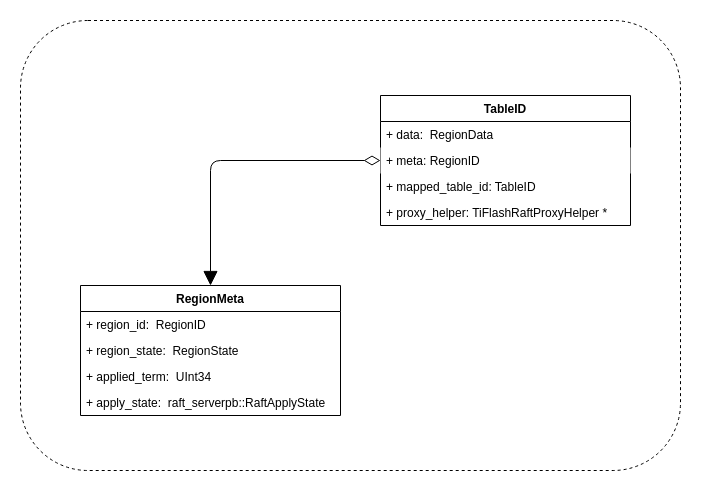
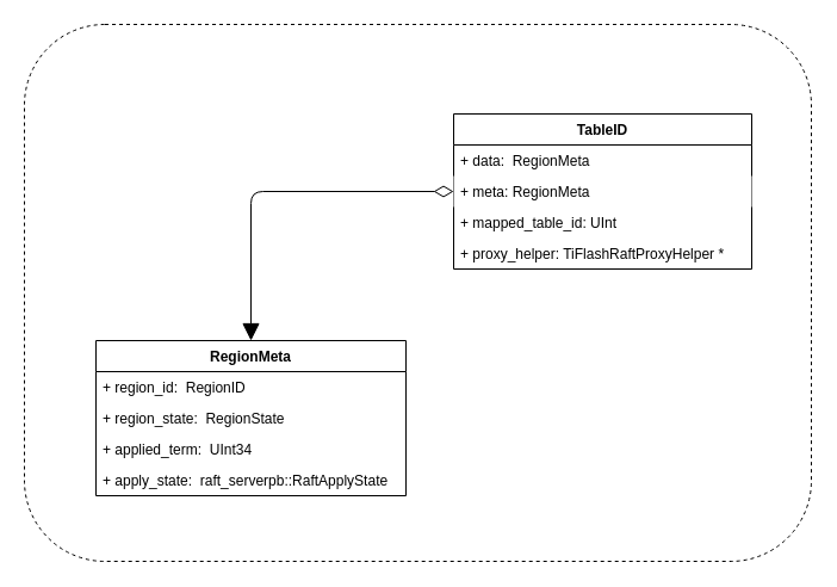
- <mxCell id="8" value="+ data:  RegionData" style="text;strokeColor=none;fillColor=none;align=left;verticalAlign=top;spacingLeft=4;spacingRight=4;overflow=hidden;rotatable=0;points=[[0,0.5],[1,0.5]];portConstraint=eastwest;" vertex="1" parent="7"><mxGeometry y="26" width="250" height="26" as="geometry" /></mxCell>
+ <mxCell id="8" value="+ data:  RegionMeta" style="text;strokeColor=none;fillColor=none;align=left;verticalAlign=top;spacingLeft=4;spacingRight=4;overflow=hidden;rotatable=0;points=[[0,0.5],[1,0.5]];portConstraint=eastwest;" vertex="1" parent="7"><mxGeometry y="26" width="250" height="26" as="geometry" /></mxCell>
- <mxCell id="9" value="+ meta: RegionID" style="text;strokeColor=none;fillColor=#ffffff;align=left;verticalAlign=top;spacingLeft=4;spacingRight=4;overflow=hidden;rotatable=0;points=[[0,0.5],[1,0.5]];portConstraint=eastwest;labelBackgroundColor=#ffffff;" vertex="1" parent="7"><mxGeometry y="52" width="250" height="26" as="geometry" /></mxCell>
+ <mxCell id="9" value="+ meta: RegionMeta" style="text;strokeColor=none;fillColor=#ffffff;align=left;verticalAlign=top;spacingLeft=4;spacingRight=4;overflow=hidden;rotatable=0;points=[[0,0.5],[1,0.5]];portConstraint=eastwest;labelBackgroundColor=#ffffff;" vertex="1" parent="7"><mxGeometry y="52" width="250" height="26" as="geometry" /></mxCell>
- <mxCell id="10" value="+ mapped_table_id: TableID " style="text;strokeColor=none;fillColor=none;align=left;verticalAlign=top;spacingLeft=4;spacingRight=4;overflow=hidden;rotatable=0;points=[[0,0.5],[1,0.5]];portConstraint=eastwest;" vertex="1" parent="7"><mxGeometry y="78" width="250" height="26" as="geometry" /></mxCell>
+ <mxCell id="10" value="+ mapped_table_id: UInt " style="text;strokeColor=none;fillColor=none;align=left;verticalAlign=top;spacingLeft=4;spacingRight=4;overflow=hidden;rotatable=0;points=[[0,0.5],[1,0.5]];portConstraint=eastwest;" vertex="1" parent="7"><mxGeometry y="78" width="250" height="26" as="geometry" /></mxCell>
